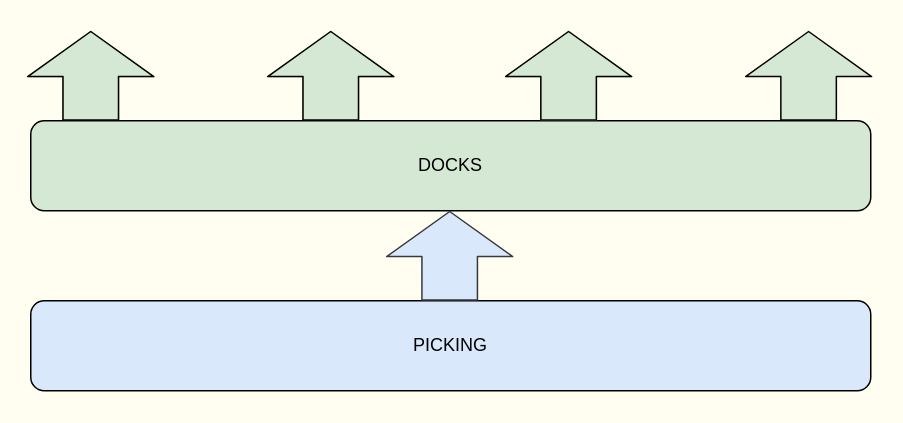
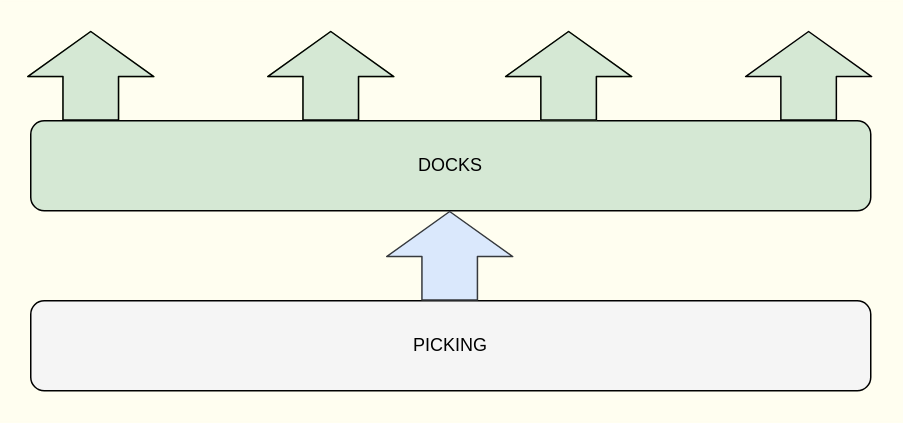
- <mxCell id="2" value="PICKING" style="rounded=1;whiteSpace=wrap;html=1;fillColor=#DAE8FC;" parent="1" vertex="1"><mxGeometry x="20" y="200" width="560" height="60" as="geometry" /></mxCell>
+ <mxCell id="2" value="PICKING" style="rounded=1;whiteSpace=wrap;html=1;fillColor=#f5f5f5;" parent="1" vertex="1"><mxGeometry x="20" y="200" width="560" height="60" as="geometry" /></mxCell>
